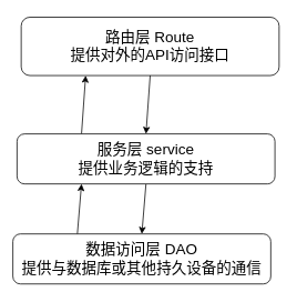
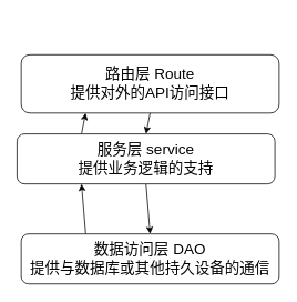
- <mxCell id="3" value="路由层 Route&lt;br style=&quot;font-size: 18px;&quot;&gt;提供对外的API访问接口" style="rounded=1;whiteSpace=wrap;html=1;fontSize=18;" vertex="1" parent="1"><mxGeometry x="25" y="20" width="310" height="70" as="geometry" /></mxCell>
+ <mxCell id="3" value="路由层 Route&lt;br style=&quot;font-size: 18px;&quot;&gt;提供对外的API访问接口" style="rounded=1;whiteSpace=wrap;html=1;fontSize=18;" vertex="1" parent="1"><mxGeometry x="25" y="65" width="310" height="70" as="geometry" /></mxCell>
- <mxCell id="8" value="数据访问层 DAO&lt;br style=&quot;font-size: 18px;&quot;&gt;提供与数据库或其他持久设备的通信" style="rounded=1;whiteSpace=wrap;html=1;fontSize=18;" vertex="1" parent="1"><mxGeometry x="15" y="280" width="310" height="60" as="geometry" /></mxCell>
+ <mxCell id="8" value="数据访问层 DAO&lt;br style=&quot;font-size: 18px;&quot;&gt;提供与数据库或其他持久设备的通信" style="rounded=1;whiteSpace=wrap;html=1;fontSize=18;" vertex="1" parent="1"><mxGeometry x="25" y="280" width="310" height="60" as="geometry" /></mxCell>
